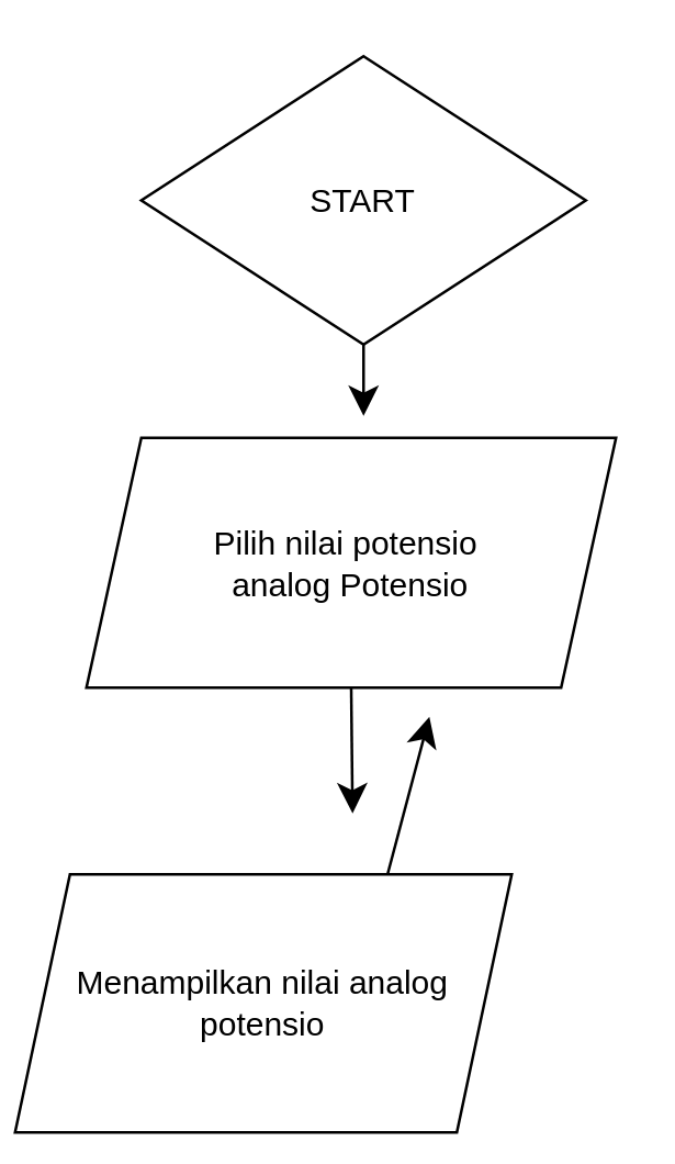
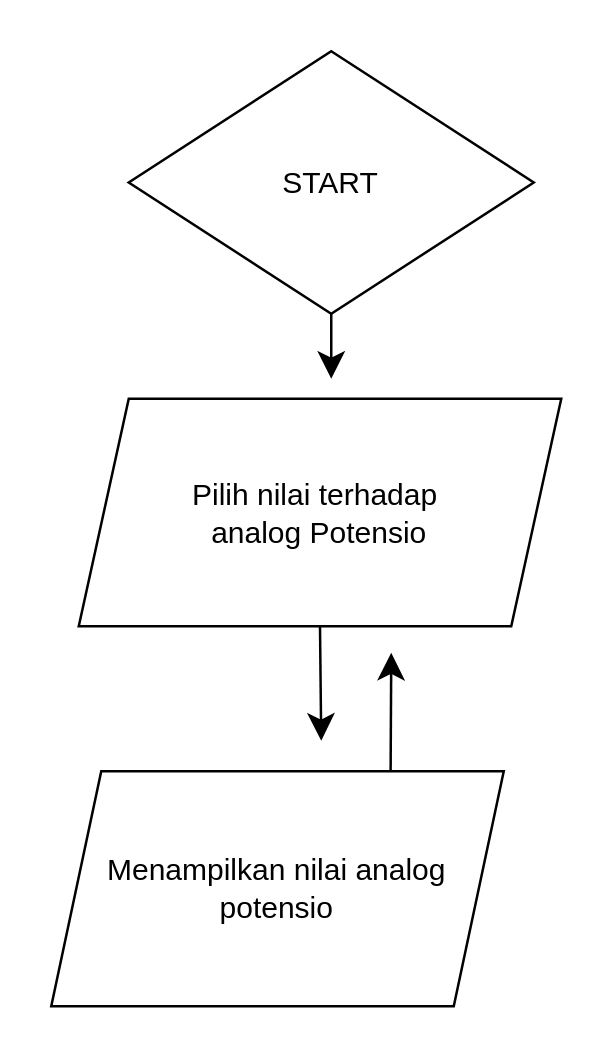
- <mxCell id="5" value="Pilih nilai potensio&amp;nbsp;&lt;div&gt;analog Potensio&lt;/div&gt;" style="shape=parallelogram;perimeter=parallelogramPerimeter;whiteSpace=wrap;html=1;fixedSize=1;" vertex="1" parent="1"><mxGeometry x="31" y="159" width="193" height="91" as="geometry" /></mxCell>
+ <mxCell id="5" value="Pilih nilai terhadap&amp;nbsp;&lt;div&gt;analog Potensio&lt;/div&gt;" style="shape=parallelogram;perimeter=parallelogramPerimeter;whiteSpace=wrap;html=1;fixedSize=1;" vertex="1" parent="1"><mxGeometry x="31" y="159" width="193" height="91" as="geometry" /></mxCell>
- <mxCell id="7" value="Menampilkan nilai analog potensio" style="shape=parallelogram;perimeter=parallelogramPerimeter;whiteSpace=wrap;html=1;fixedSize=1;" vertex="1" parent="1"><mxGeometry x="5" y="318" width="181" height="94" as="geometry" /></mxCell>
+ <mxCell id="7" value="Menampilkan nilai analog potensio" style="shape=parallelogram;perimeter=parallelogramPerimeter;whiteSpace=wrap;html=1;fixedSize=1;" vertex="1" parent="1"><mxGeometry x="20" y="308" width="181" height="94" as="geometry" /></mxCell>
